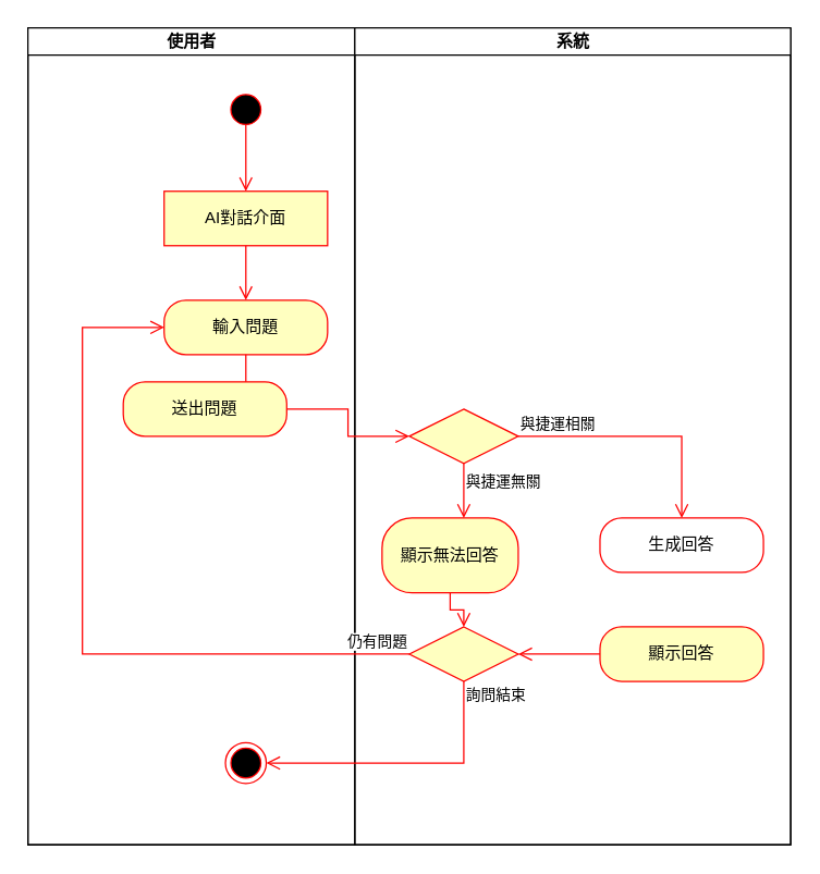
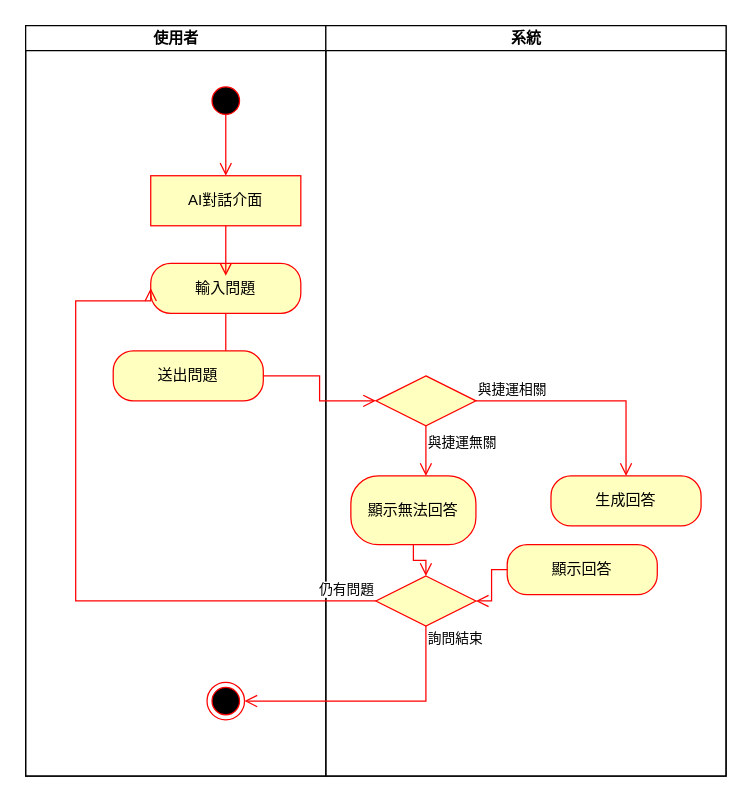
- <mxCell id="7" value="輸入問題" style="rounded=1;whiteSpace=wrap;html=1;arcSize=40;fontColor=#000000;fillColor=#ffffc0;strokeColor=#ff0000;" vertex="1" parent="3"><mxGeometry x="100.0" y="200" width="120" height="40" as="geometry" /></mxCell>
+ <mxCell id="7" value="輸入問題" style="rounded=1;whiteSpace=wrap;html=1;arcSize=40;fontColor=#000000;fillColor=#ffffc0;strokeColor=#ff0000;" vertex="1" parent="3"><mxGeometry x="100.0" y="190" width="120" height="40" as="geometry" /></mxCell>
- <mxCell id="16" value="生成回答" style="rounded=1;whiteSpace=wrap;html=1;arcSize=40;fontColor=#000000;fillColor=#ffffff;strokeColor=#ff0000;" vertex="1" parent="12"><mxGeometry x="180.0" y="360" width="120" height="40" as="geometry" /></mxCell>
+ <mxCell id="16" value="生成回答" style="rounded=1;whiteSpace=wrap;html=1;arcSize=40;fontColor=#000000;fillColor=#ffffc0;strokeColor=#ff0000;" vertex="1" parent="12"><mxGeometry x="180.0" y="360" width="120" height="40" as="geometry" /></mxCell>
- <mxCell id="13" value="顯示回答" style="rounded=1;whiteSpace=wrap;html=1;arcSize=40;fontColor=#000000;fillColor=#ffffc0;strokeColor=#ff0000;" parent="12" vertex="1"><mxGeometry x="180.0" y="440" width="120" height="40" as="geometry" /></mxCell>
+ <mxCell id="13" value="顯示回答" style="rounded=1;whiteSpace=wrap;html=1;arcSize=40;fontColor=#000000;fillColor=#ffffc0;strokeColor=#ff0000;" parent="12" vertex="1"><mxGeometry x="145" y="415" width="120" height="40" as="geometry" /></mxCell>
